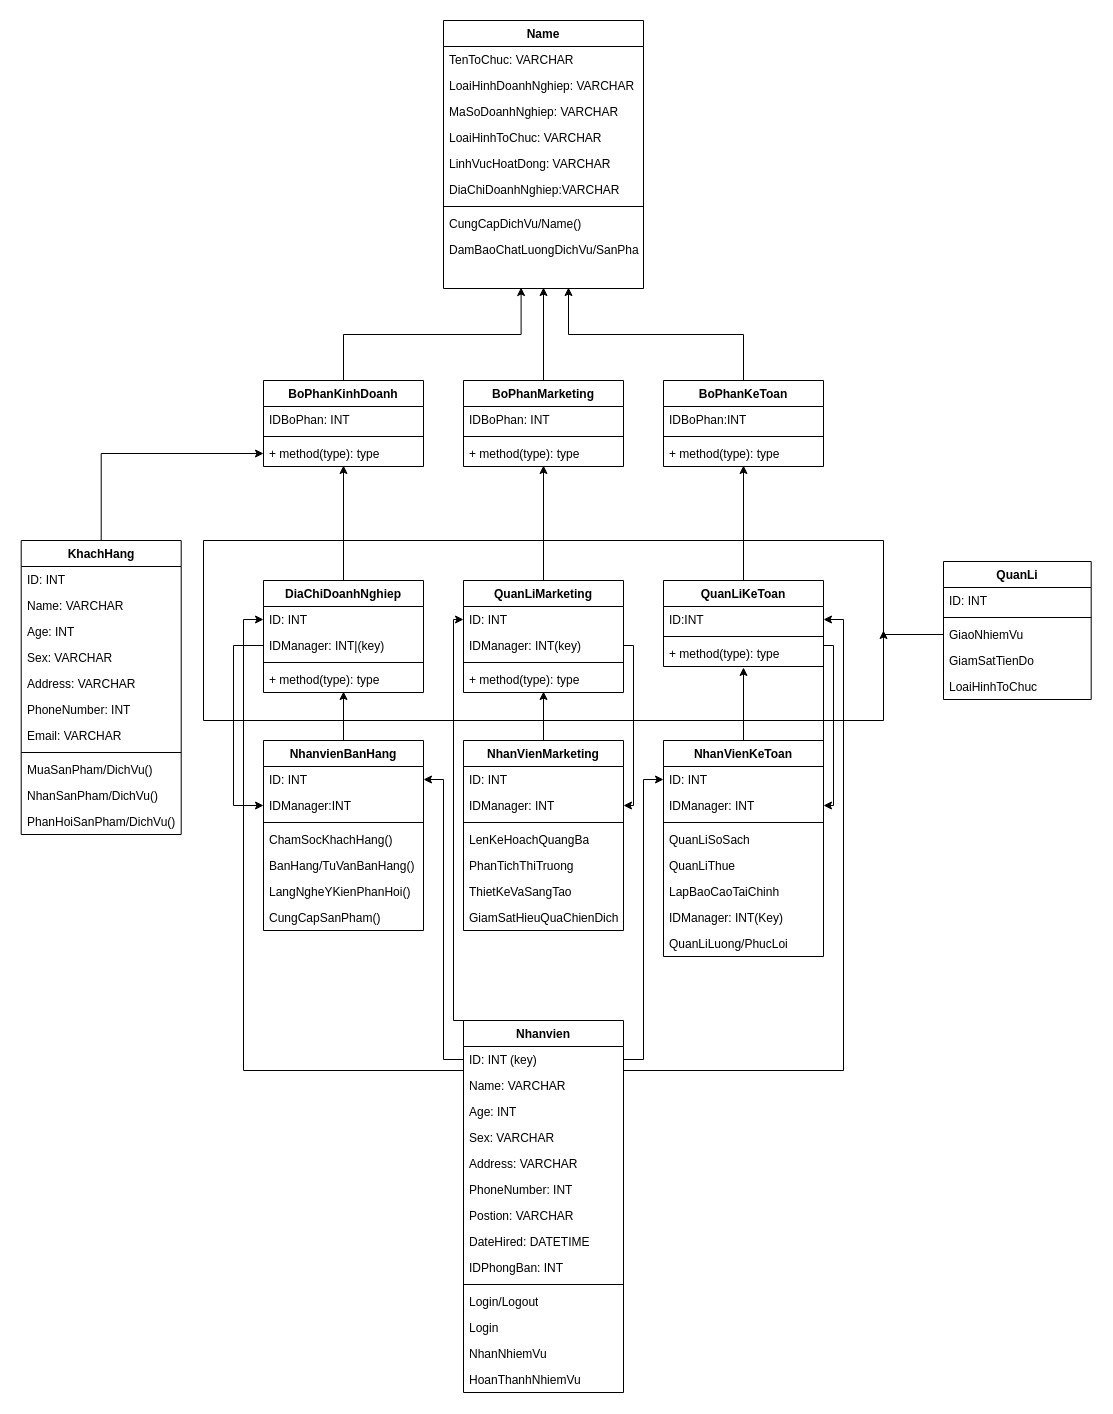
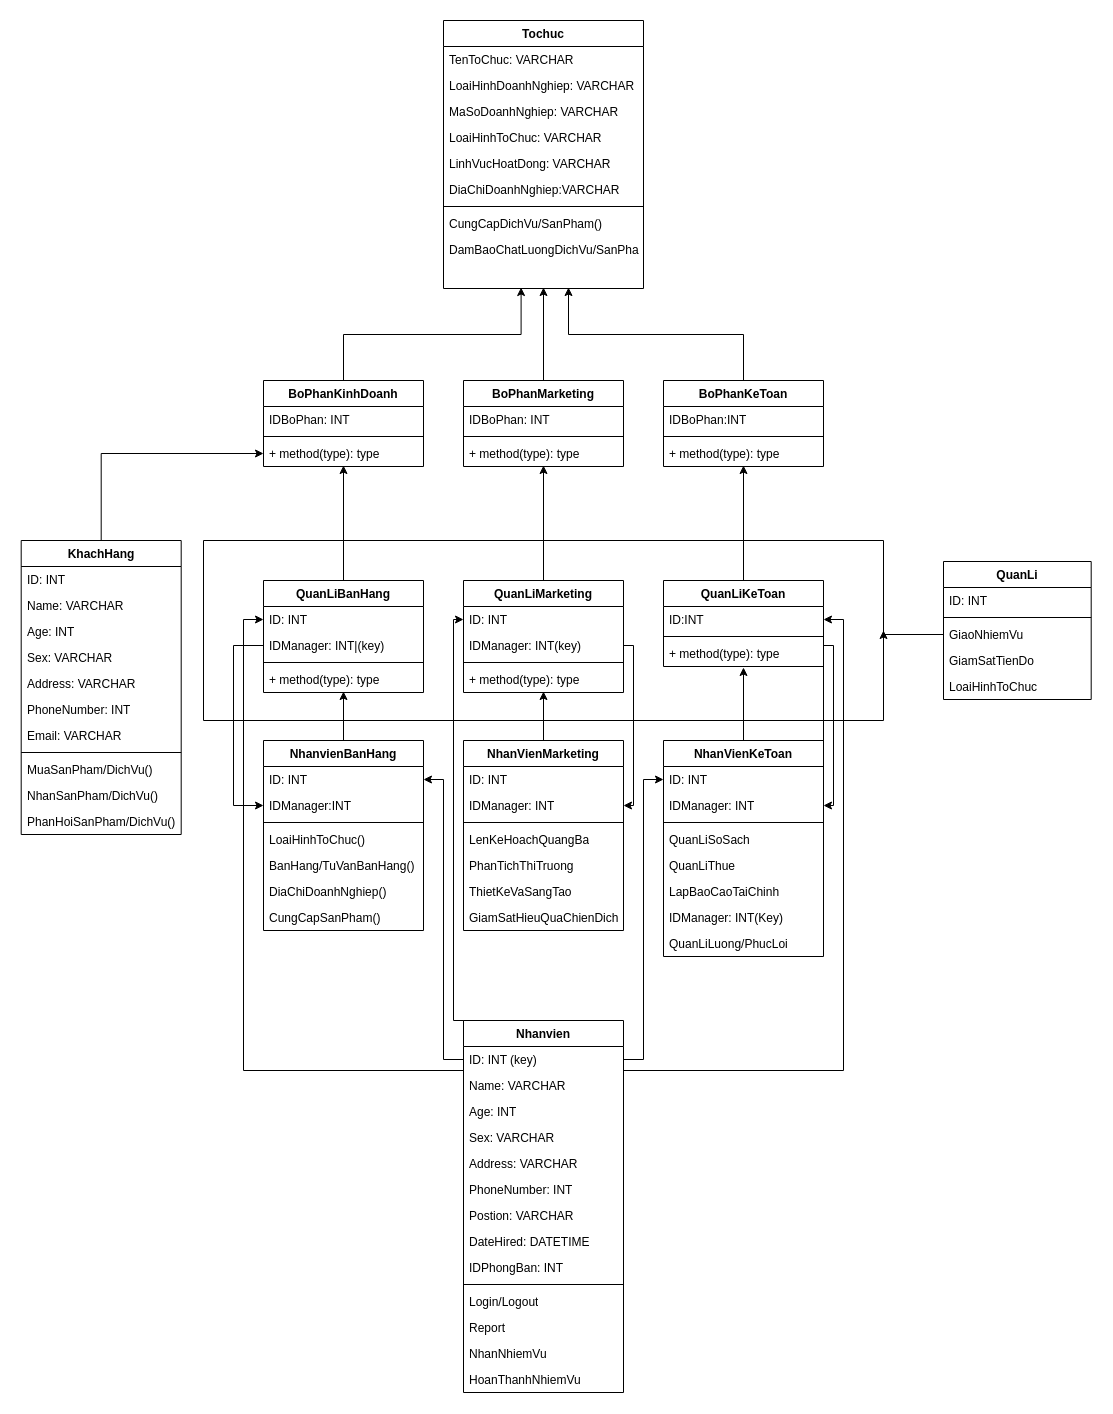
- <mxCell id="73" value="Name&lt;div&gt;&lt;br&gt;&lt;/div&gt;" style="swimlane;fontStyle=1;align=center;verticalAlign=top;childLayout=stackLayout;horizontal=1;startSize=26;horizontalStack=0;resizeParent=1;resizeParentMax=0;resizeLast=0;collapsible=1;marginBottom=0;whiteSpace=wrap;html=1;" vertex="1" parent="1"><mxGeometry x="443" y="20" width="200" height="268" as="geometry" /></mxCell>
+ <mxCell id="73" value="Tochuc&lt;div&gt;&lt;br&gt;&lt;/div&gt;" style="swimlane;fontStyle=1;align=center;verticalAlign=top;childLayout=stackLayout;horizontal=1;startSize=26;horizontalStack=0;resizeParent=1;resizeParentMax=0;resizeLast=0;collapsible=1;marginBottom=0;whiteSpace=wrap;html=1;" vertex="1" parent="1"><mxGeometry x="443" y="20" width="200" height="268" as="geometry" /></mxCell>
- <mxCell id="81" value="CungCapDichVu/Name()" style="text;strokeColor=none;fillColor=none;align=left;verticalAlign=top;spacingLeft=4;spacingRight=4;overflow=hidden;rotatable=0;points=[[0,0.5],[1,0.5]];portConstraint=eastwest;whiteSpace=wrap;html=1;" vertex="1" parent="73"><mxGeometry y="190" width="200" height="26" as="geometry" /></mxCell>
+ <mxCell id="81" value="CungCapDichVu/SanPham()" style="text;strokeColor=none;fillColor=none;align=left;verticalAlign=top;spacingLeft=4;spacingRight=4;overflow=hidden;rotatable=0;points=[[0,0.5],[1,0.5]];portConstraint=eastwest;whiteSpace=wrap;html=1;" vertex="1" parent="73"><mxGeometry y="190" width="200" height="26" as="geometry" /></mxCell>
- <mxCell id="48" value="DiaChiDoanhNghiep" style="swimlane;fontStyle=1;align=center;verticalAlign=top;childLayout=stackLayout;horizontal=1;startSize=26;horizontalStack=0;resizeParent=1;resizeParentMax=0;resizeLast=0;collapsible=1;marginBottom=0;whiteSpace=wrap;html=1;" vertex="1" parent="1"><mxGeometry x="263" y="580" width="160" height="112" as="geometry" /></mxCell>
+ <mxCell id="48" value="QuanLiBanHang" style="swimlane;fontStyle=1;align=center;verticalAlign=top;childLayout=stackLayout;horizontal=1;startSize=26;horizontalStack=0;resizeParent=1;resizeParentMax=0;resizeLast=0;collapsible=1;marginBottom=0;whiteSpace=wrap;html=1;" vertex="1" parent="1"><mxGeometry x="263" y="580" width="160" height="112" as="geometry" /></mxCell>
- <mxCell id="44" value="ChamSocKhachHang()" style="text;strokeColor=none;fillColor=none;align=left;verticalAlign=top;spacingLeft=4;spacingRight=4;overflow=hidden;rotatable=0;points=[[0,0.5],[1,0.5]];portConstraint=eastwest;whiteSpace=wrap;html=1;" vertex="1" parent="40"><mxGeometry y="86" width="160" height="26" as="geometry" /></mxCell>
+ <mxCell id="44" value="LoaiHinhToChuc()" style="text;strokeColor=none;fillColor=none;align=left;verticalAlign=top;spacingLeft=4;spacingRight=4;overflow=hidden;rotatable=0;points=[[0,0.5],[1,0.5]];portConstraint=eastwest;whiteSpace=wrap;html=1;" vertex="1" parent="40"><mxGeometry y="86" width="160" height="26" as="geometry" /></mxCell>
- <mxCell id="46" value="LangNgheYKienPhanHoi()" style="text;strokeColor=none;fillColor=none;align=left;verticalAlign=top;spacingLeft=4;spacingRight=4;overflow=hidden;rotatable=0;points=[[0,0.5],[1,0.5]];portConstraint=eastwest;whiteSpace=wrap;html=1;" vertex="1" parent="40"><mxGeometry y="138" width="160" height="26" as="geometry" /></mxCell>
+ <mxCell id="46" value="DiaChiDoanhNghiep()" style="text;strokeColor=none;fillColor=none;align=left;verticalAlign=top;spacingLeft=4;spacingRight=4;overflow=hidden;rotatable=0;points=[[0,0.5],[1,0.5]];portConstraint=eastwest;whiteSpace=wrap;html=1;" vertex="1" parent="40"><mxGeometry y="138" width="160" height="26" as="geometry" /></mxCell>
- <mxCell id="66" value="Login" style="text;strokeColor=none;fillColor=none;align=left;verticalAlign=top;spacingLeft=4;spacingRight=4;overflow=hidden;rotatable=0;points=[[0,0.5],[1,0.5]];portConstraint=eastwest;whiteSpace=wrap;html=1;" vertex="1" parent="54"><mxGeometry y="294" width="160" height="26" as="geometry" /></mxCell>
+ <mxCell id="66" value="Report" style="text;strokeColor=none;fillColor=none;align=left;verticalAlign=top;spacingLeft=4;spacingRight=4;overflow=hidden;rotatable=0;points=[[0,0.5],[1,0.5]];portConstraint=eastwest;whiteSpace=wrap;html=1;" vertex="1" parent="54"><mxGeometry y="294" width="160" height="26" as="geometry" /></mxCell>
